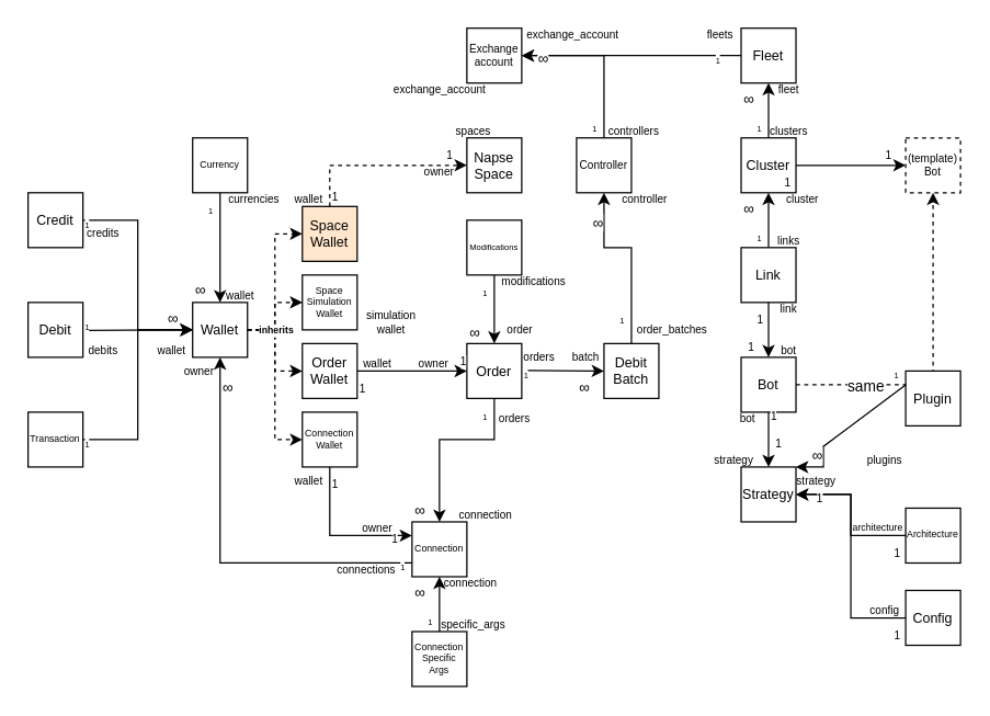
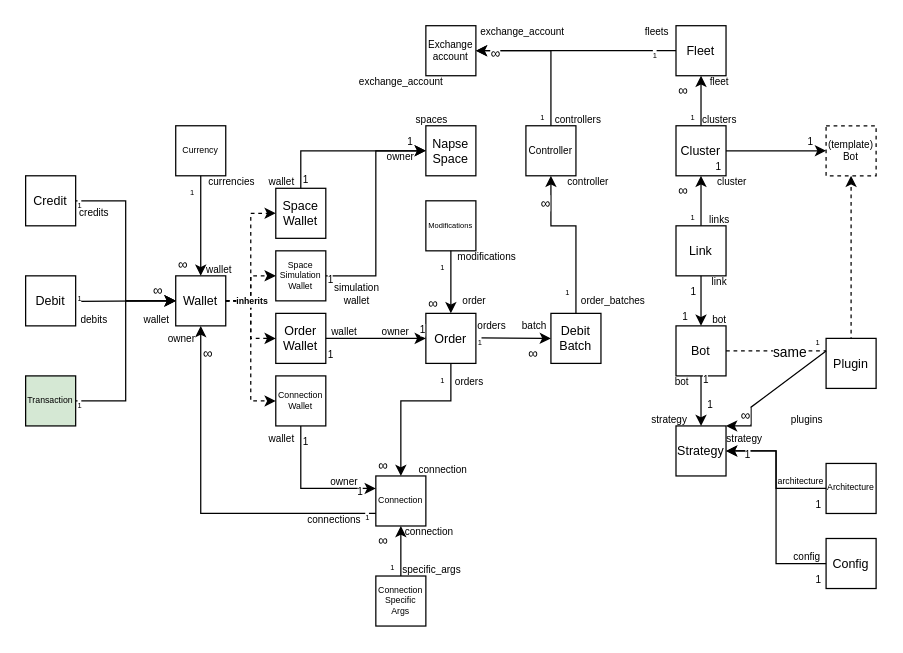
- <mxCell id="16" value="" style="endArrow=classic;html=1;rounded=0;exitX=0.5;exitY=0;exitDx=0;exitDy=0;entryX=0;entryY=0.5;entryDx=0;entryDy=0;dashed=1;" edge="1" parent="1" source="7" target="3"><mxGeometry relative="1" as="geometry"><mxPoint x="359.83" y="210" as="sourcePoint" /><mxPoint x="359.83" y="170" as="targetPoint" /><Array as="points"><mxPoint x="240" y="120" /></Array></mxGeometry></mxCell>
+ <mxCell id="16" value="" style="endArrow=classic;html=1;rounded=0;exitX=0.5;exitY=0;exitDx=0;exitDy=0;entryX=0;entryY=0.5;entryDx=0;entryDy=0;" edge="1" parent="1" source="7" target="3"><mxGeometry relative="1" as="geometry"><mxPoint x="359.83" y="210" as="sourcePoint" /><mxPoint x="359.83" y="170" as="targetPoint" /><Array as="points"><mxPoint x="240" y="120" /></Array></mxGeometry></mxCell>
- <mxCell id="7" value="Space Wallet" style="whiteSpace=wrap;html=1;aspect=fixed;fontSize=10;fillColor=#ffe6cc;" vertex="1" parent="1"><mxGeometry x="220" y="150" width="40" height="40" as="geometry" /></mxCell>
+ <mxCell id="7" value="Space Wallet" style="whiteSpace=wrap;html=1;aspect=fixed;fontSize=10;" vertex="1" parent="1"><mxGeometry x="220" y="150" width="40" height="40" as="geometry" /></mxCell>
+ <mxCell id="21" value="" style="endArrow=classic;html=1;rounded=0;exitX=1;exitY=0.5;exitDx=0;exitDy=0;entryX=0;entryY=0.5;entryDx=0;entryDy=0;" edge="1" parent="1" source="8" target="3"><mxGeometry relative="1" as="geometry"><mxPoint x="250" y="160" as="sourcePoint" /><mxPoint x="320" y="190" as="targetPoint" /><Array as="points"><mxPoint x="300" y="220" /><mxPoint x="300" y="120" /></Array></mxGeometry></mxCell>
+ <mxCell id="22" value="&lt;div style=&quot;font-size: 10px;&quot;&gt;&lt;font style=&quot;font-size: 8px;&quot;&gt;1&lt;/font&gt;&lt;/div&gt;" style="edgeLabel;resizable=0;html=1;align=left;verticalAlign=bottom;" connectable="0" vertex="1" parent="21"><mxGeometry x="-1" relative="1" as="geometry"><mxPoint y="10" as="offset" /></mxGeometry></mxCell>
- <mxCell id="26" value="Transaction" style="whiteSpace=wrap;html=1;aspect=fixed;fontSize=7;" vertex="1" parent="1"><mxGeometry x="20" y="300" width="40" height="40" as="geometry" /></mxCell>
+ <mxCell id="26" value="Transaction" style="whiteSpace=wrap;html=1;aspect=fixed;fontSize=7;fillColor=#d5e8d4;" vertex="1" parent="1"><mxGeometry x="20" y="300" width="40" height="40" as="geometry" /></mxCell>
